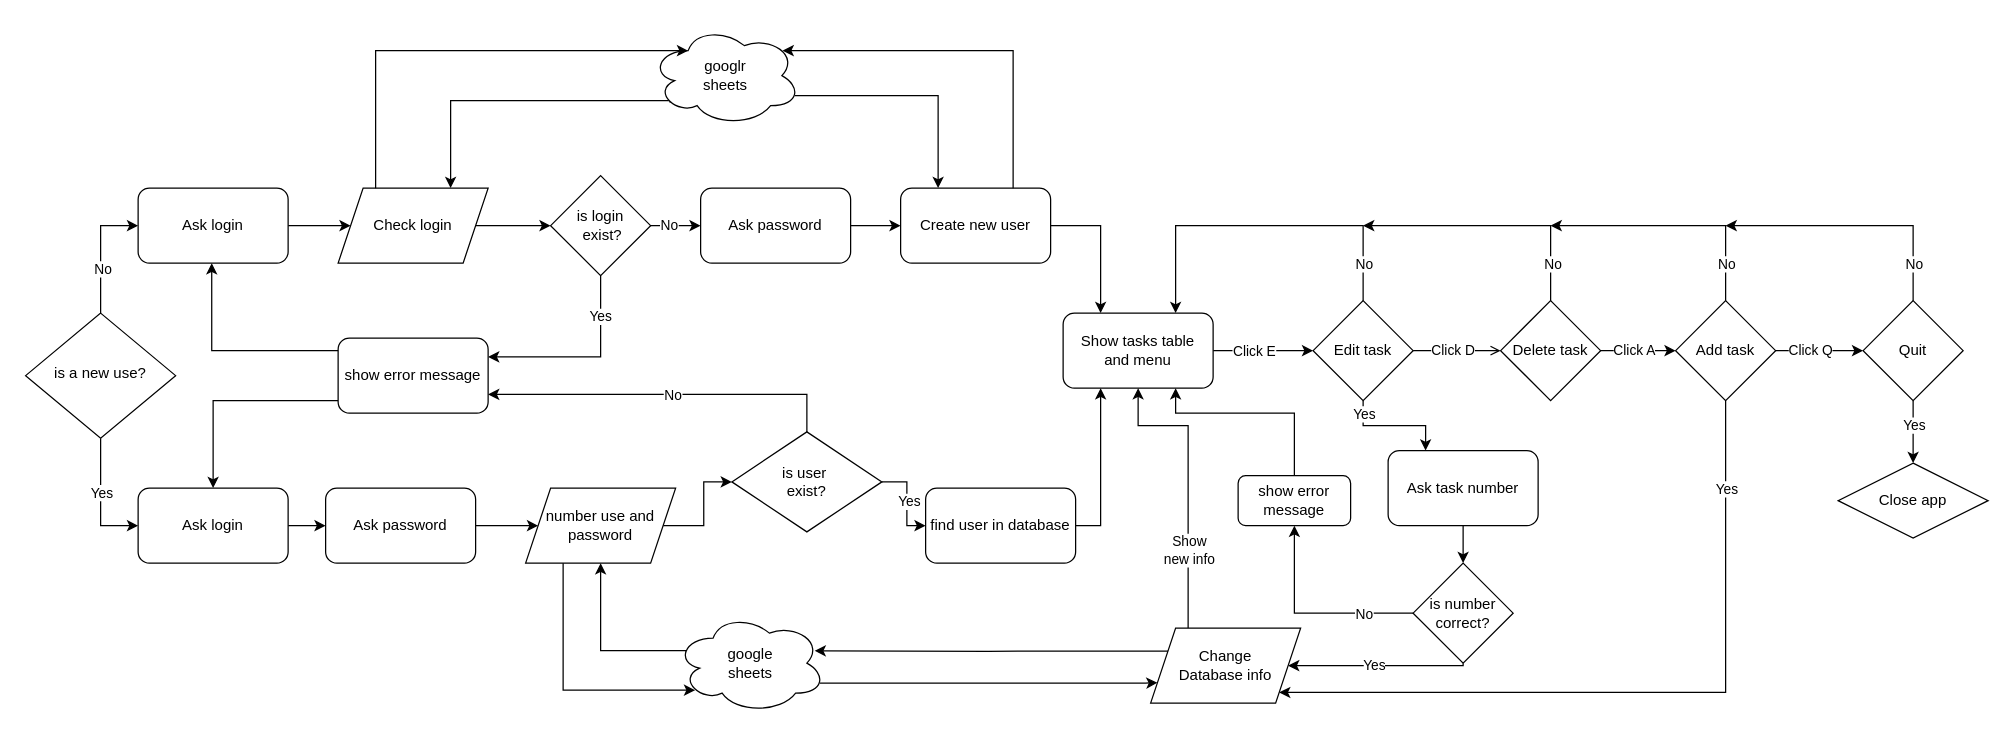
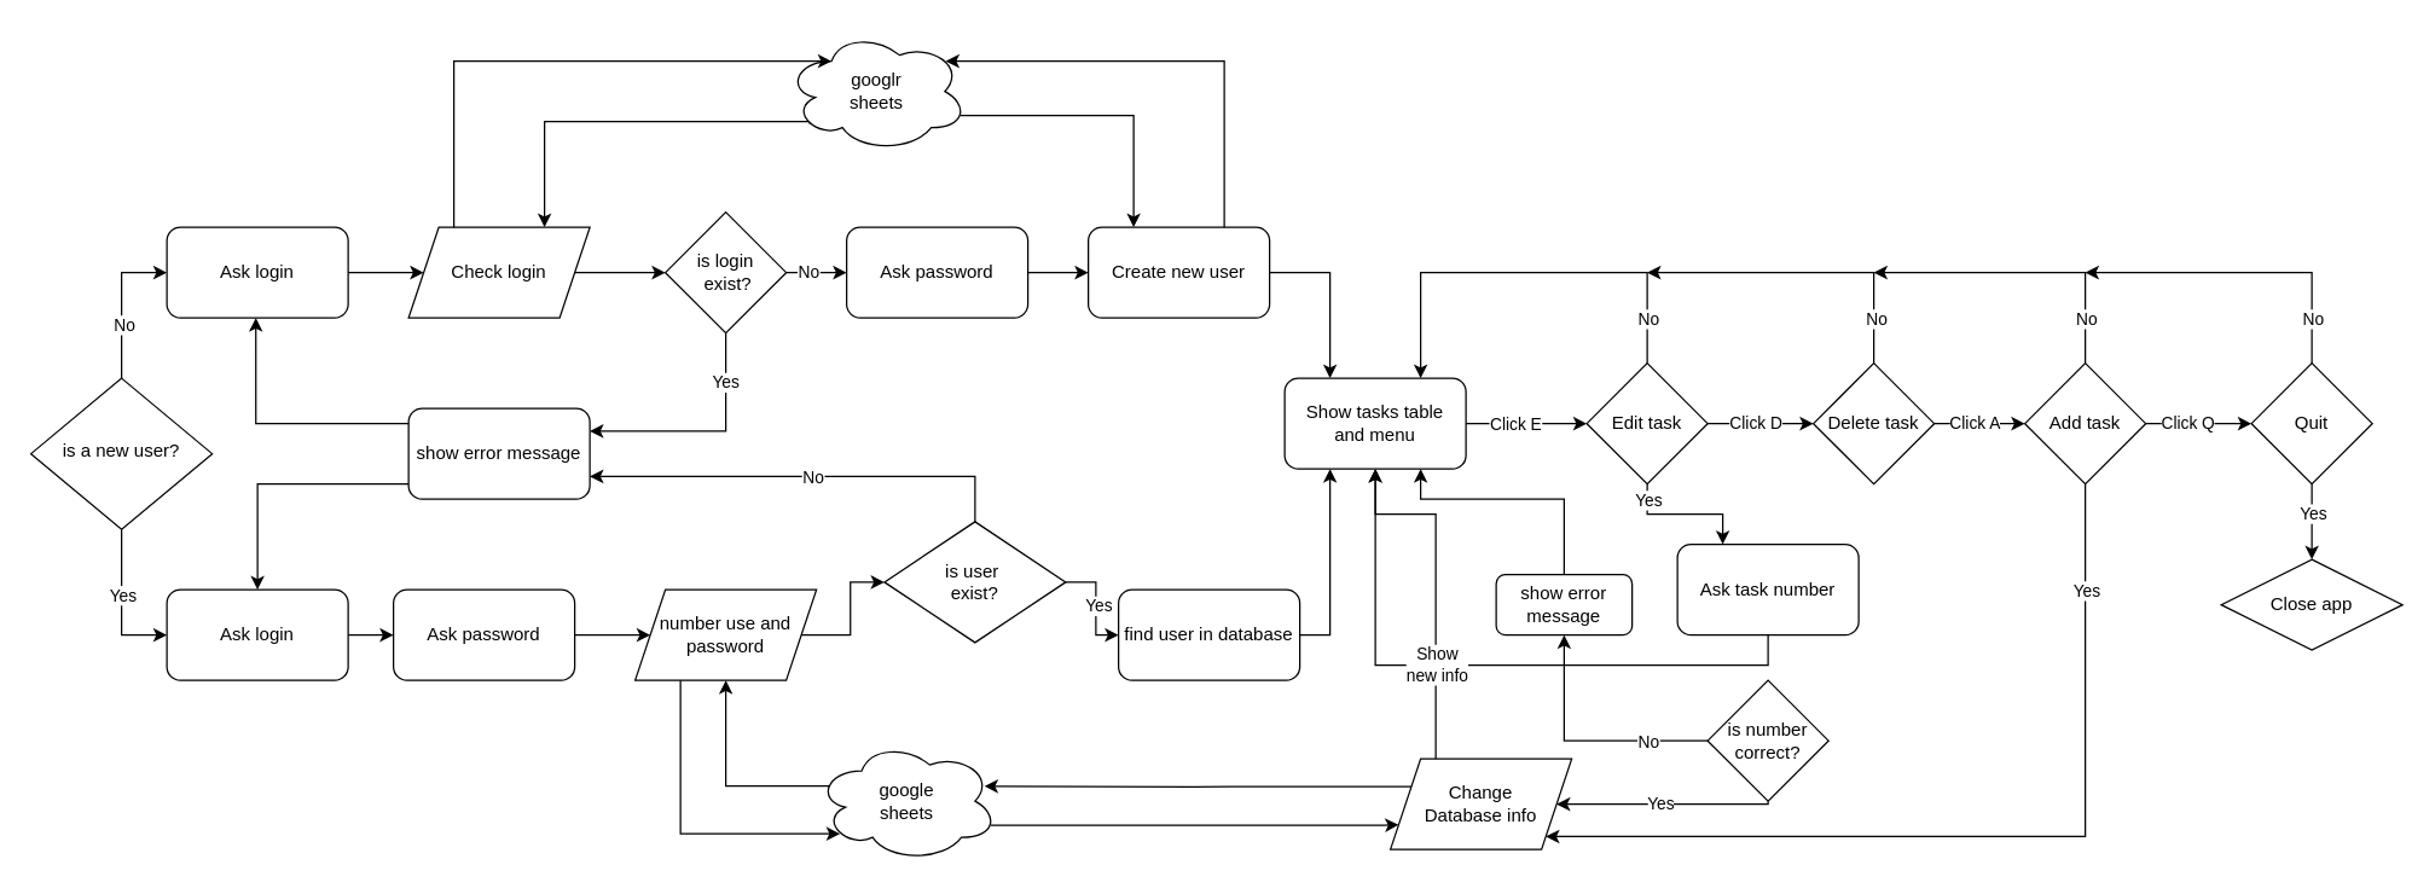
- <mxCell id="48" value="" style="edgeStyle=orthogonalEdgeStyle;rounded=0;orthogonalLoop=1;jettySize=auto;html=1;endArrow=open;" edge="1" parent="1" source="54" target="59"><mxGeometry relative="1" as="geometry" /></mxCell>
+ <mxCell id="48" value="" style="edgeStyle=orthogonalEdgeStyle;rounded=0;orthogonalLoop=1;jettySize=auto;html=1;" edge="1" parent="1" source="54" target="59"><mxGeometry relative="1" as="geometry" /></mxCell>
- <mxCell id="6" value="is a new use?" style="rhombus;whiteSpace=wrap;html=1;shadow=0;fontFamily=Helvetica;fontSize=12;align=center;strokeWidth=1;spacing=6;spacingTop=-4;" vertex="1" parent="1"><mxGeometry x="20" y="250" width="120" height="100" as="geometry" /></mxCell>
+ <mxCell id="6" value="is a new user?" style="rhombus;whiteSpace=wrap;html=1;shadow=0;fontFamily=Helvetica;fontSize=12;align=center;strokeWidth=1;spacing=6;spacingTop=-4;" vertex="1" parent="1"><mxGeometry x="20" y="250" width="120" height="100" as="geometry" /></mxCell>
- <mxCell id="73" style="edgeStyle=orthogonalEdgeStyle;rounded=0;orthogonalLoop=1;jettySize=auto;html=1;exitX=0.5;exitY=1;exitDx=0;exitDy=0;entryX=0.5;entryY=0;entryDx=0;entryDy=0;" edge="1" parent="1" source="74" target="79"><mxGeometry relative="1" as="geometry" /></mxCell>
+ <mxCell id="73" style="edgeStyle=orthogonalEdgeStyle;rounded=0;orthogonalLoop=1;jettySize=auto;html=1;exitX=0.5;exitY=1;exitDx=0;exitDy=0;" edge="1" parent="1" source="74" target="32"><mxGeometry relative="1" as="geometry" /></mxCell>
